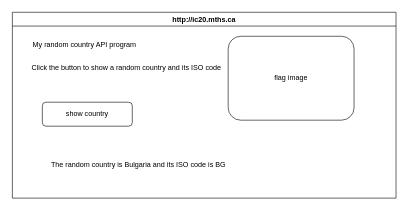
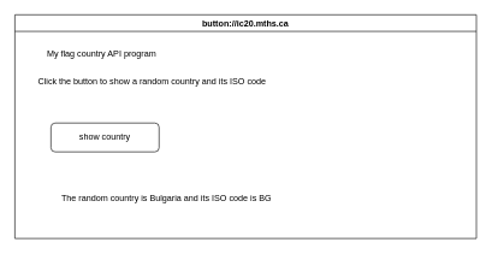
- <mxCell id="2" value="http://ic20.mths.ca" style="swimlane;whiteSpace=wrap;html=1;" vertex="1" parent="1"><mxGeometry x="20" y="20" width="640" height="310" as="geometry" /></mxCell>
+ <mxCell id="2" value="button://ic20.mths.ca" style="swimlane;whiteSpace=wrap;html=1;" vertex="1" parent="1"><mxGeometry x="20" y="20" width="640" height="310" as="geometry" /></mxCell>
- <mxCell id="3" value="My random country API program" style="text;html=1;align=center;verticalAlign=middle;resizable=0;points=[];autosize=1;strokeColor=none;fillColor=none;" vertex="1" parent="2"><mxGeometry x="20" y="40" width="200" height="30" as="geometry" /></mxCell>
+ <mxCell id="3" value="My flag country API program" style="text;html=1;align=center;verticalAlign=middle;resizable=0;points=[];autosize=1;strokeColor=none;fillColor=none;" vertex="1" parent="2"><mxGeometry x="20" y="40" width="200" height="30" as="geometry" /></mxCell>
- <mxCell id="6" value="flag image" style="rounded=1;whiteSpace=wrap;html=1;" vertex="1" parent="2"><mxGeometry x="360" y="40" width="210" height="140" as="geometry" /></mxCell>
